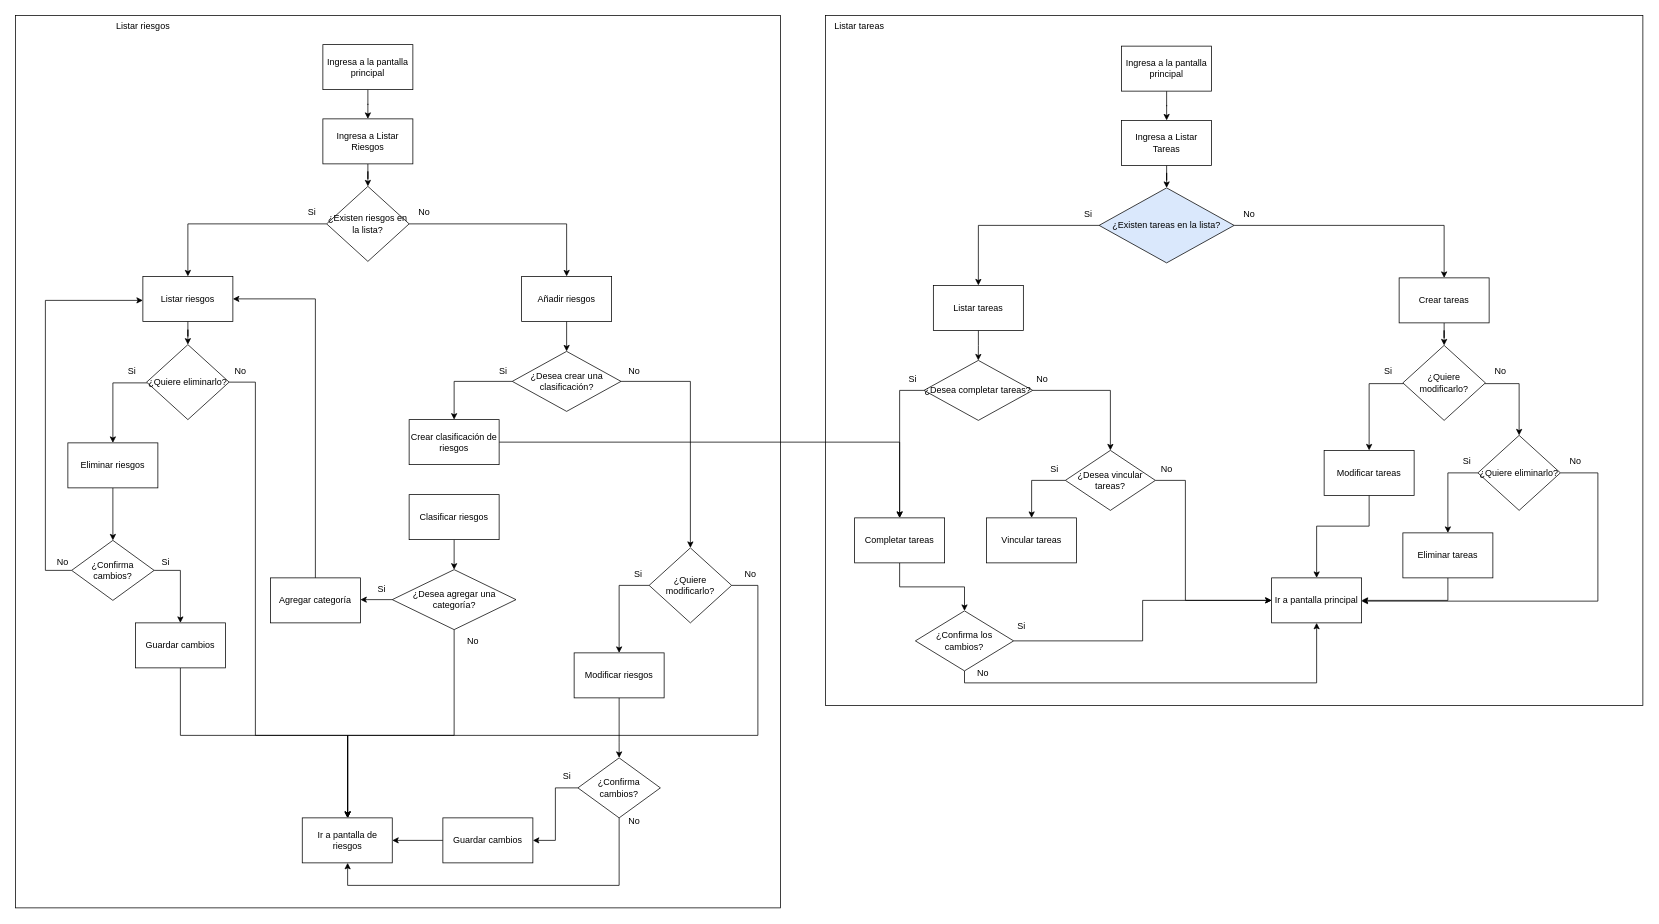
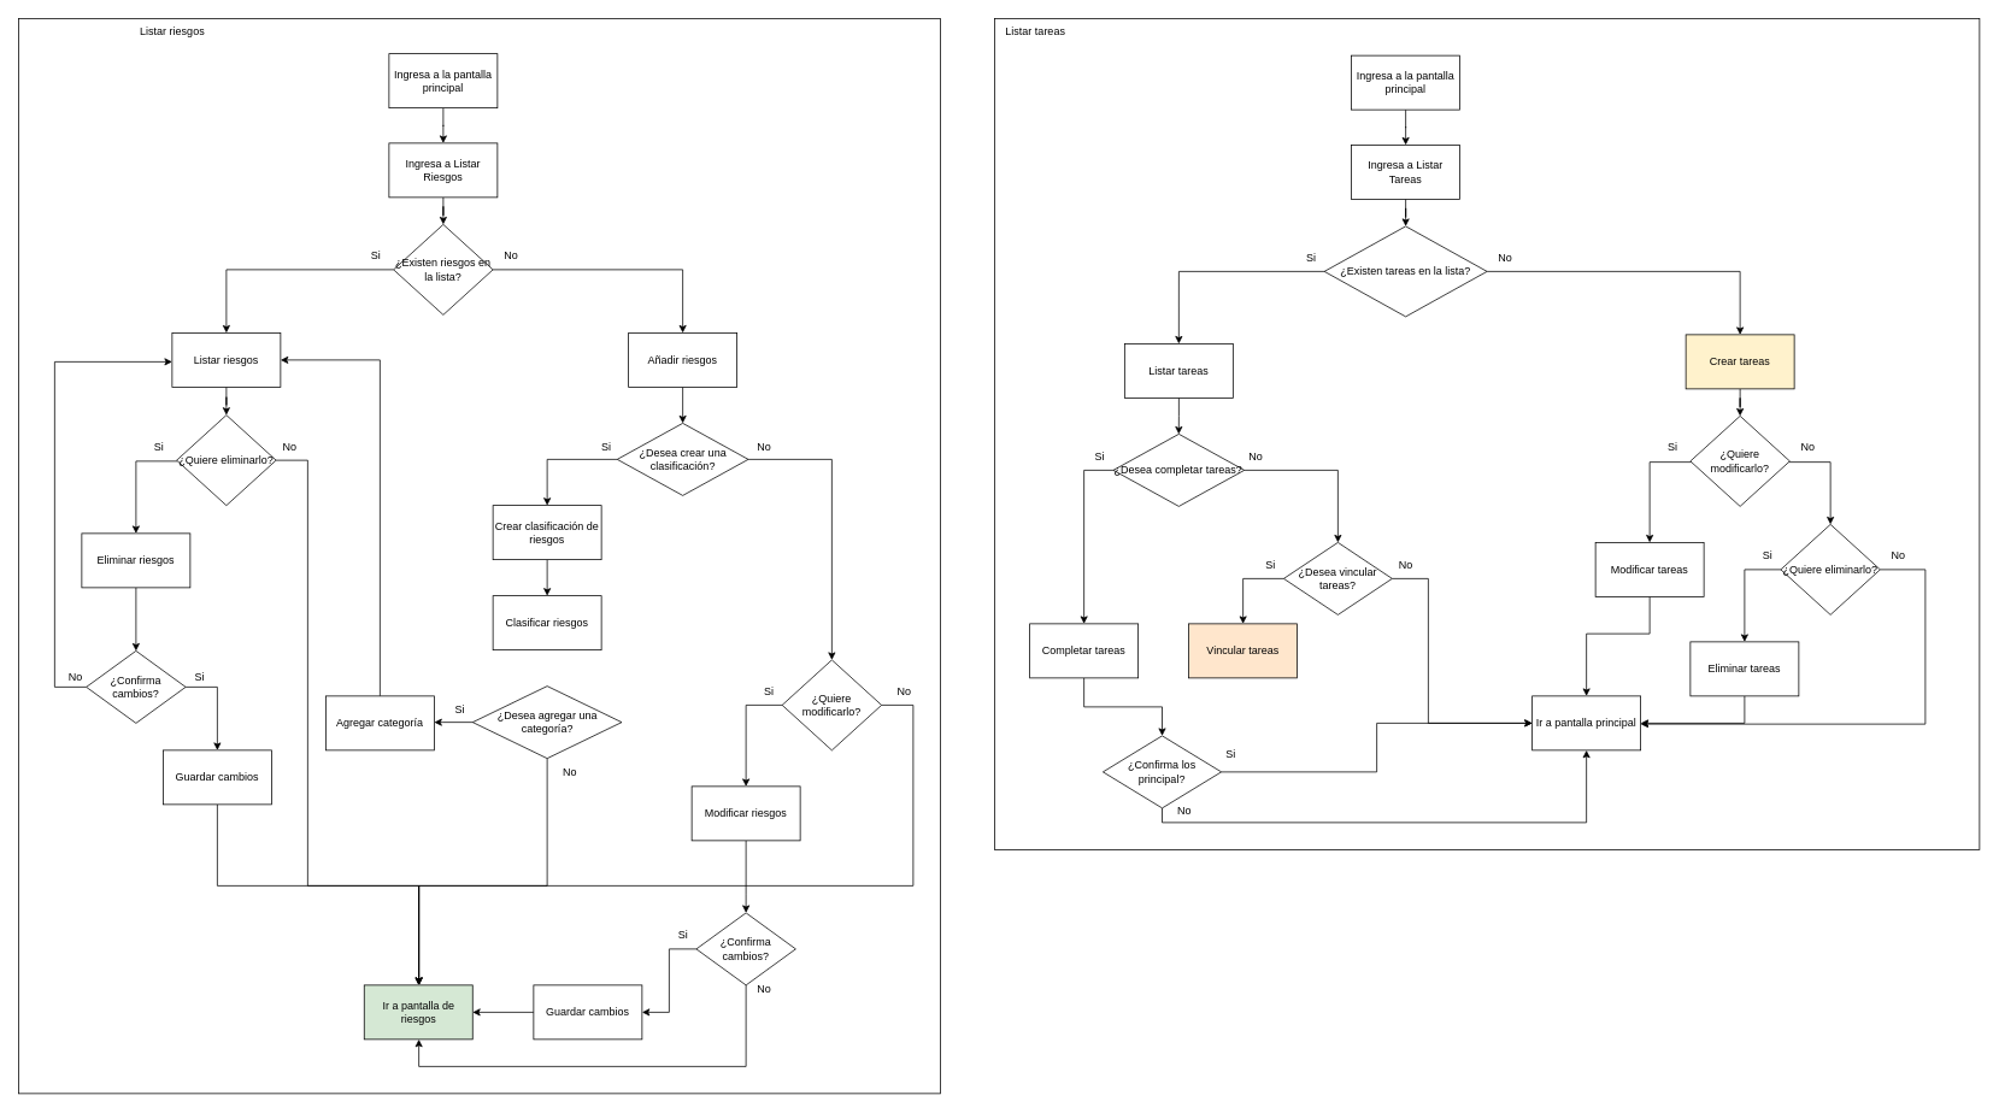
- <mxCell id="40" value="¿Existen tareas en la lista?" style="rhombus;whiteSpace=wrap;html=1;fillColor=#dae8fc;" vertex="1" parent="1"><mxGeometry x="1464.96" y="250" width="180.04" height="100" as="geometry" /></mxCell>
+ <mxCell id="40" value="¿Existen tareas en la lista?" style="rhombus;whiteSpace=wrap;html=1;" vertex="1" parent="1"><mxGeometry x="1464.96" y="250" width="180.04" height="100" as="geometry" /></mxCell>
- <mxCell id="54" value="Crear tareas" style="whiteSpace=wrap;html=1;" vertex="1" parent="1"><mxGeometry x="1865" y="370" width="120" height="60" as="geometry" /></mxCell>
+ <mxCell id="54" value="Crear tareas" style="whiteSpace=wrap;html=1;fillColor=#fff2cc;" vertex="1" parent="1"><mxGeometry x="1865" y="370" width="120" height="60" as="geometry" /></mxCell>
- <mxCell id="65" value="" style="edgeStyle=orthogonalEdgeStyle;rounded=0;orthogonalLoop=1;jettySize=auto;html=1;" edge="1" parent="1" source="66" target="96"><mxGeometry relative="1" as="geometry" /></mxCell>
+ <mxCell id="65" value="" style="edgeStyle=orthogonalEdgeStyle;rounded=0;orthogonalLoop=1;jettySize=auto;html=1;" edge="1" parent="1" source="66" target="72"><mxGeometry relative="1" as="geometry" /></mxCell>
- <mxCell id="102" value="Vincular tareas" style="whiteSpace=wrap;html=1;" vertex="1" parent="1"><mxGeometry x="1314.96" y="690" width="120" height="60" as="geometry" /></mxCell>
+ <mxCell id="102" value="Vincular tareas" style="whiteSpace=wrap;html=1;fillColor=#ffe6cc;" vertex="1" parent="1"><mxGeometry x="1314.96" y="690" width="120" height="60" as="geometry" /></mxCell>
- <mxCell id="71" value="" style="edgeStyle=orthogonalEdgeStyle;rounded=0;orthogonalLoop=1;jettySize=auto;html=1;" edge="1" parent="1" source="72" target="75"><mxGeometry relative="1" as="geometry" /></mxCell>
- <mxCell id="107" value="¿Confirma los cambios?" style="rhombus;whiteSpace=wrap;html=1;" vertex="1" parent="1"><mxGeometry x="1220" y="814" width="131" height="80" as="geometry" /></mxCell>
+ <mxCell id="107" value="¿Confirma los principal?" style="rhombus;whiteSpace=wrap;html=1;" vertex="1" parent="1"><mxGeometry x="1220" y="814" width="131" height="80" as="geometry" /></mxCell>
- <mxCell id="20" value="Ir a pantalla de riesgos" style="whiteSpace=wrap;html=1;" vertex="1" parent="1"><mxGeometry x="402.5" y="1090" width="120" height="60" as="geometry" /></mxCell>
+ <mxCell id="20" value="Ir a pantalla de riesgos" style="whiteSpace=wrap;html=1;fillColor=#d5e8d4;" vertex="1" parent="1"><mxGeometry x="402.5" y="1090" width="120" height="60" as="geometry" /></mxCell>
